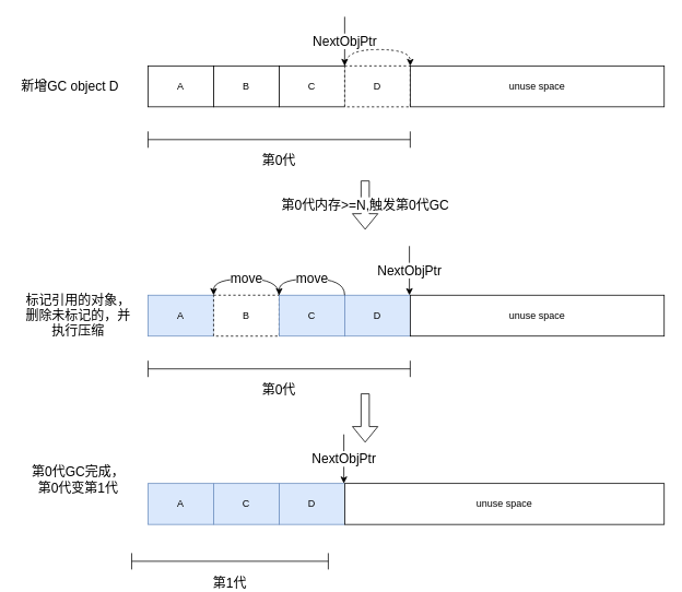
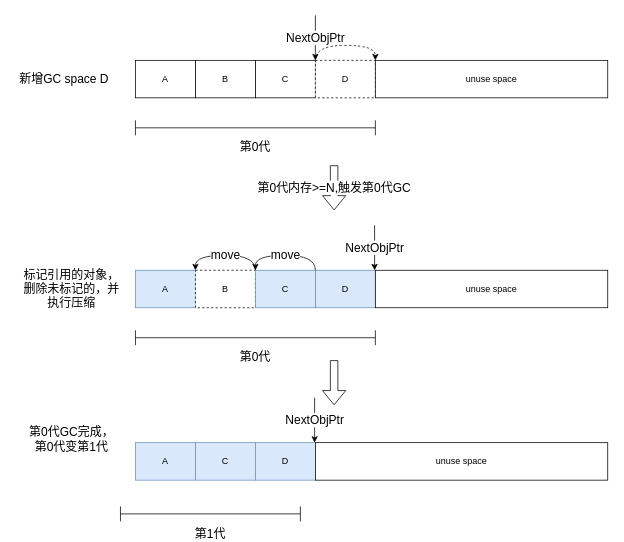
- <mxCell id="20" value="&lt;font style=&quot;font-size: 16px;&quot;&gt;新增GC object D&lt;/font&gt;" style="text;strokeColor=none;align=center;fillColor=none;html=1;verticalAlign=middle;whiteSpace=wrap;rounded=0;" vertex="1" parent="1"><mxGeometry y="90" width="130" height="30" as="geometry" x="20" /></mxCell>
+ <mxCell id="20" value="&lt;font style=&quot;font-size: 16px;&quot;&gt;新增GC space D&lt;/font&gt;" style="text;strokeColor=none;align=center;fillColor=none;html=1;verticalAlign=middle;whiteSpace=wrap;rounded=0;" vertex="1" parent="1"><mxGeometry y="90" width="130" height="30" as="geometry" x="20" /></mxCell>
